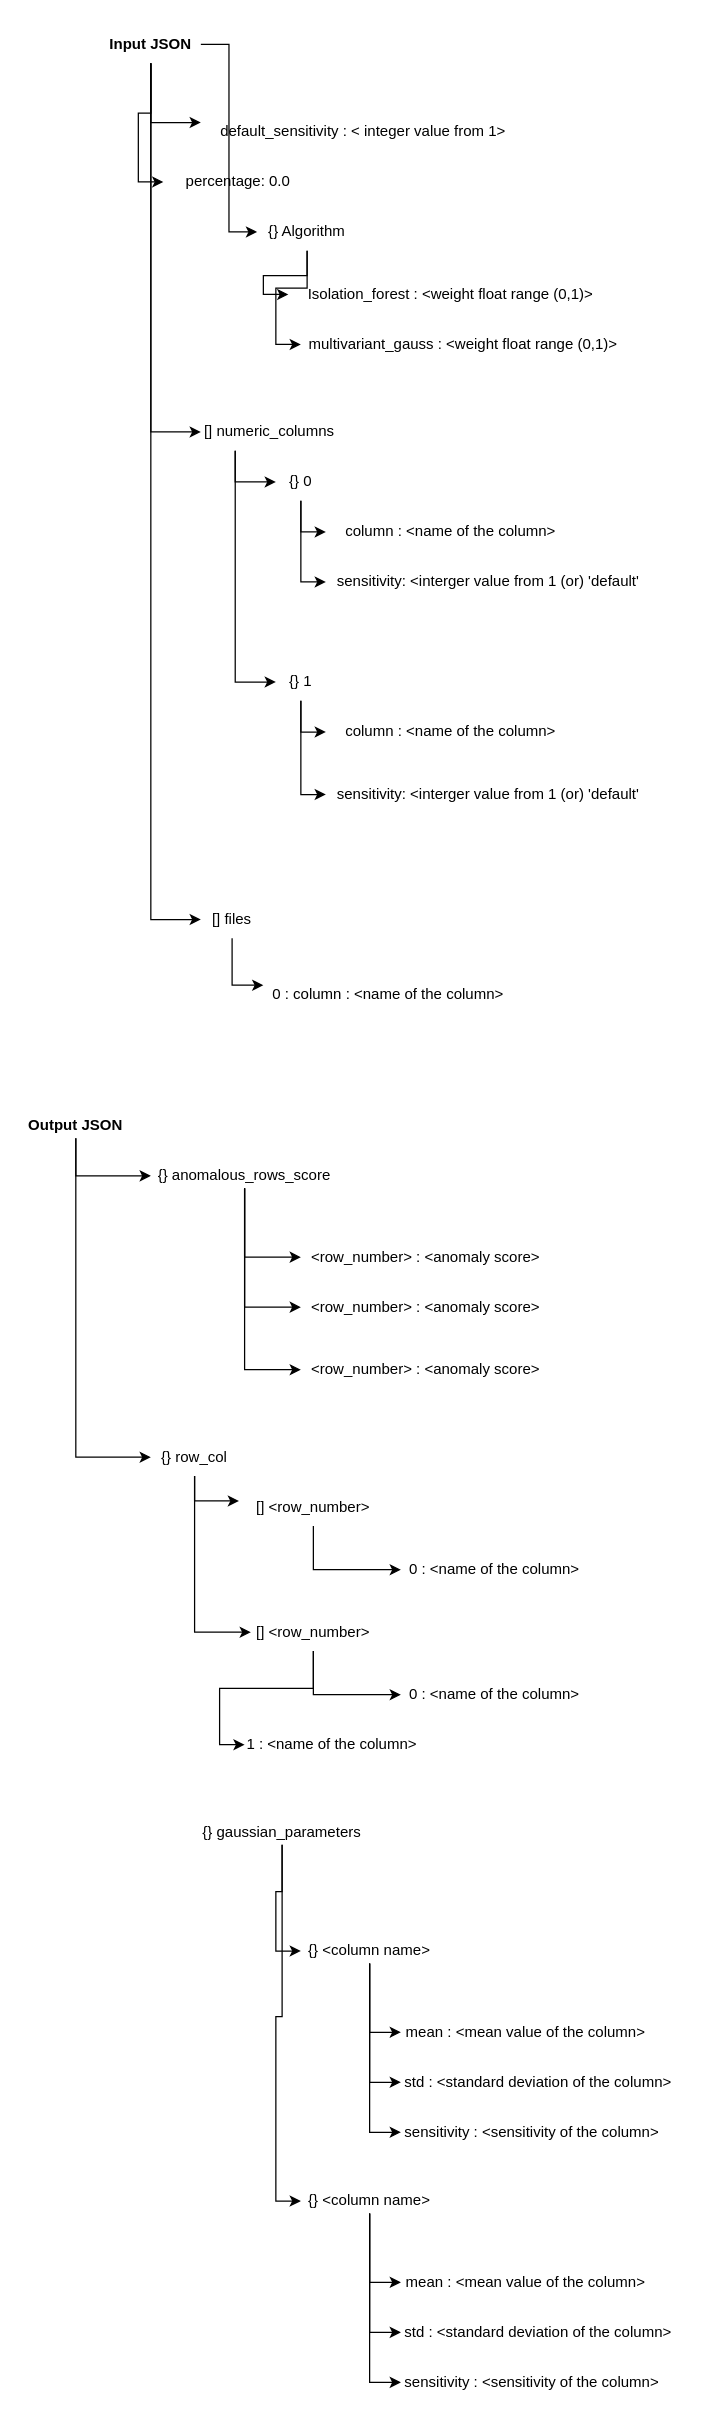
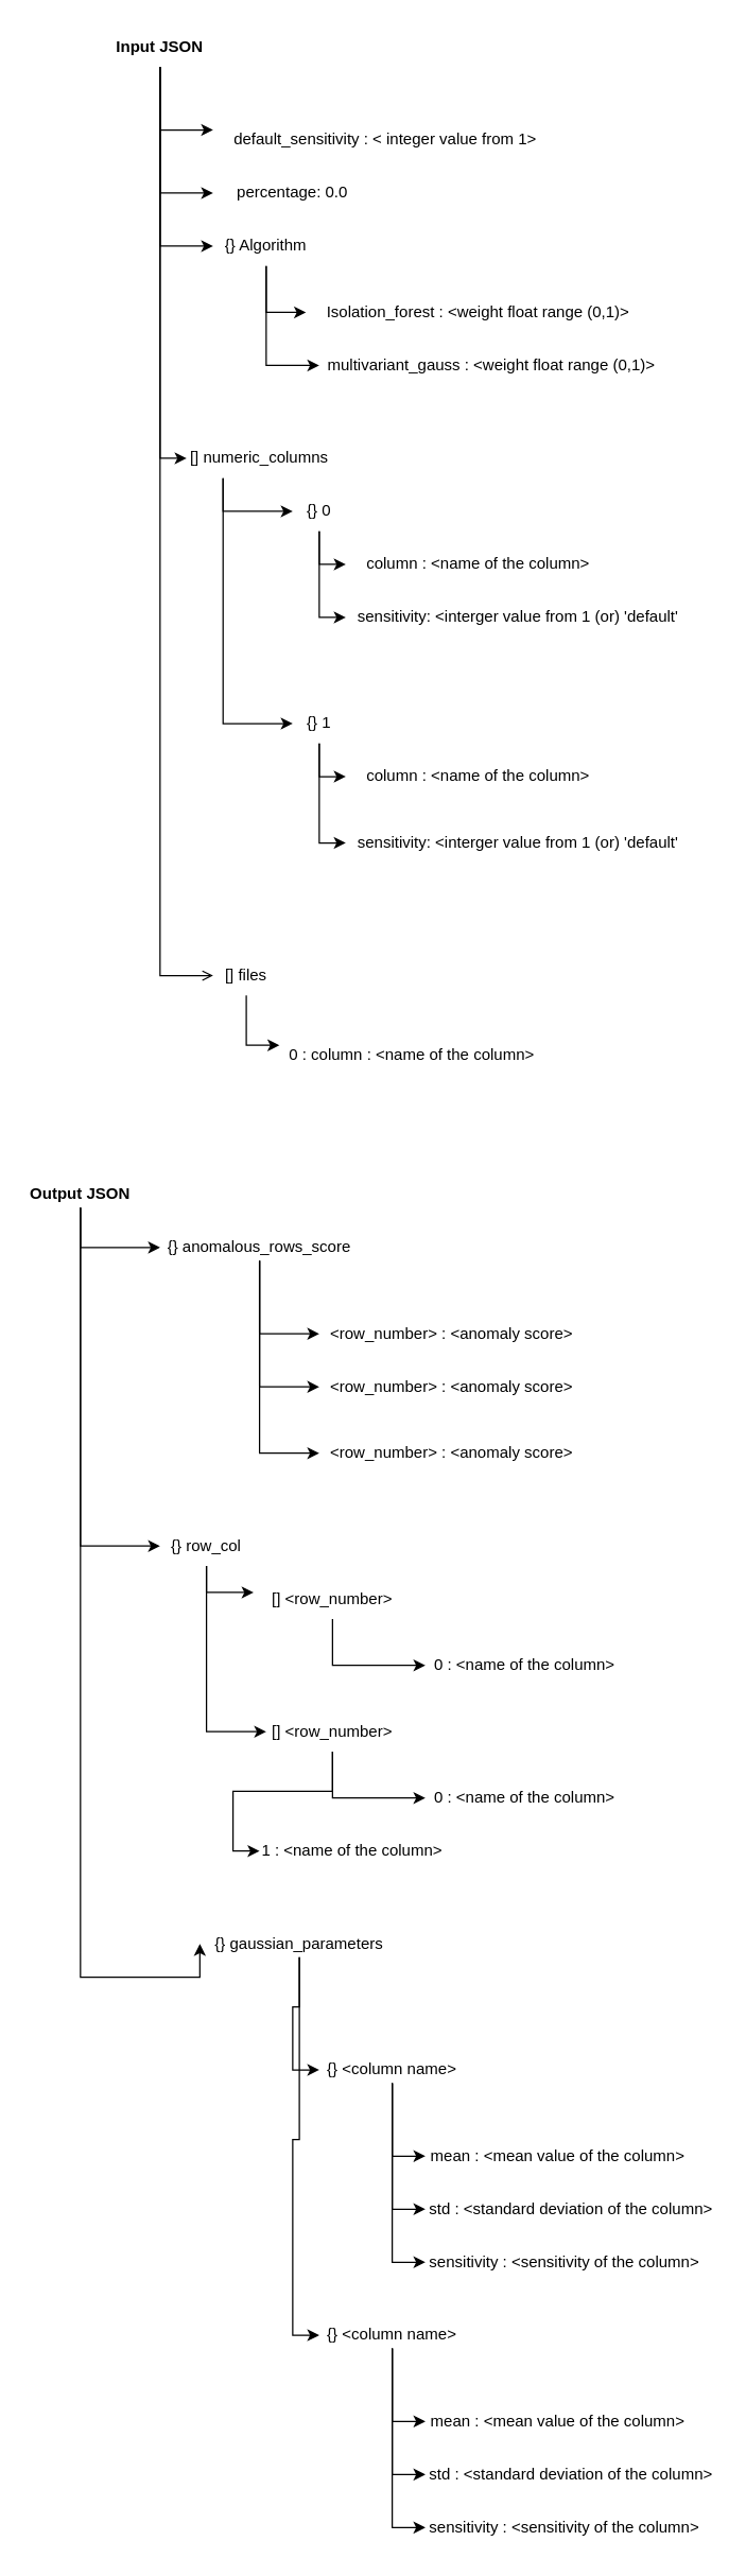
- <mxCell id="10" value="percentage: 0.0" style="text;html=1;strokeColor=none;fillColor=none;align=center;verticalAlign=middle;whiteSpace=wrap;rounded=0;" parent="1" vertex="1"><mxGeometry x="130" y="130" width="120" height="30" as="geometry" /></mxCell>
+ <mxCell id="10" value="percentage: 0.0" style="text;html=1;strokeColor=none;fillColor=none;align=center;verticalAlign=middle;whiteSpace=wrap;rounded=0;" parent="1" vertex="1"><mxGeometry x="160" y="130" width="120" height="30" as="geometry" /></mxCell>
- <mxCell id="4" value="{} Algorithm" style="text;html=1;strokeColor=none;fillColor=none;align=center;verticalAlign=middle;whiteSpace=wrap;rounded=0;" parent="1" vertex="1"><mxGeometry x="205" y="170" width="80" height="30" as="geometry" /></mxCell>
+ <mxCell id="4" value="{} Algorithm" style="text;html=1;strokeColor=none;fillColor=none;align=center;verticalAlign=middle;whiteSpace=wrap;rounded=0;" parent="1" vertex="1"><mxGeometry x="160" y="170" width="80" height="30" as="geometry" /></mxCell>
- <mxCell id="9" value="[] numeric_columns" style="text;html=1;strokeColor=none;fillColor=none;align=center;verticalAlign=middle;whiteSpace=wrap;rounded=0;" parent="1" vertex="1"><mxGeometry x="160" y="330" width="110" height="30" as="geometry" /></mxCell>
+ <mxCell id="9" value="[] numeric_columns" style="text;html=1;strokeColor=none;fillColor=none;align=center;verticalAlign=middle;whiteSpace=wrap;rounded=0;" parent="1" vertex="1"><mxGeometry x="140" y="330" width="110" height="30" as="geometry" /></mxCell>
- <mxCell id="28" style="edgeStyle=orthogonalEdgeStyle;rounded=0;orthogonalLoop=1;jettySize=auto;html=1;entryX=0;entryY=0.5;entryDx=0;entryDy=0;" parent="1" source="29" target="13" edge="1"><mxGeometry relative="1" as="geometry" /></mxCell>
+ <mxCell id="28" style="edgeStyle=orthogonalEdgeStyle;rounded=0;orthogonalLoop=1;jettySize=auto;html=1;entryX=0;entryY=0.5;entryDx=0;entryDy=0;endArrow=open;" parent="1" source="29" target="13" edge="1"><mxGeometry relative="1" as="geometry" /></mxCell>
+ <mxCell id="33" style="edgeStyle=orthogonalEdgeStyle;rounded=0;orthogonalLoop=1;jettySize=auto;html=1;entryX=0;entryY=0.5;entryDx=0;entryDy=0;" edge="1" parent="1" source="34" target="55"><mxGeometry relative="1" as="geometry"><Array as="points"><mxPoint x="60" y="1490" /></Array></mxGeometry></mxCell>
